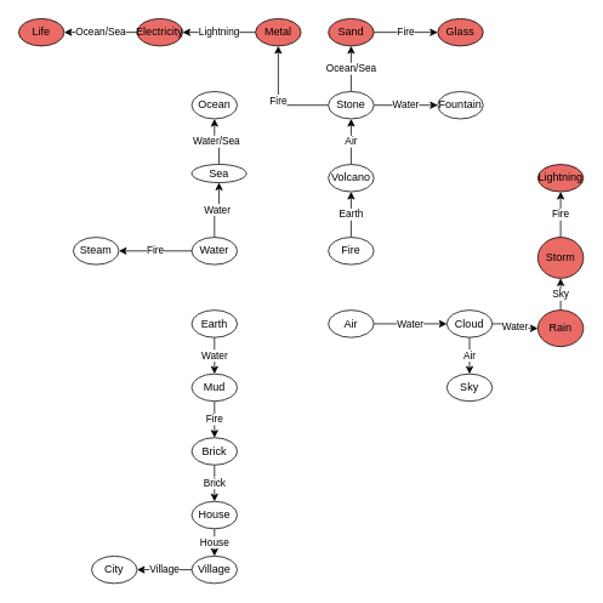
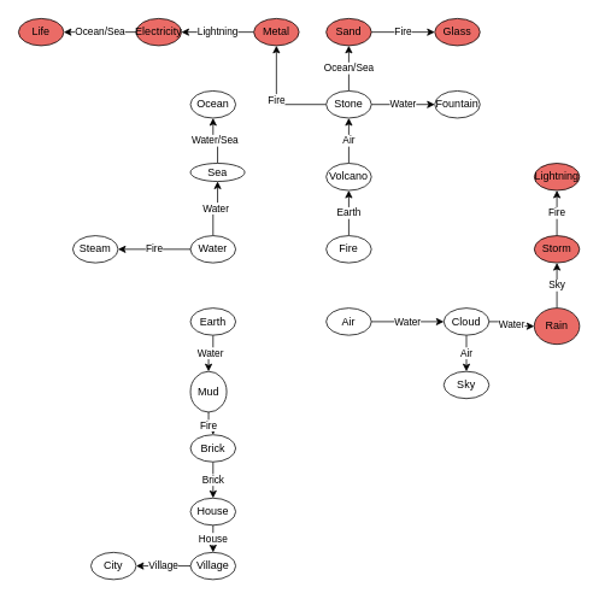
- <mxCell id="43" value="Storm" style="ellipse;whiteSpace=wrap;html=1;fillColor=#EA6B66;" vertex="1" parent="1"><mxGeometry x="590" y="260" width="50" height="45" as="geometry" /></mxCell>
+ <mxCell id="43" value="Storm" style="ellipse;whiteSpace=wrap;html=1;fillColor=#EA6B66;" vertex="1" parent="1"><mxGeometry x="590" y="260" width="50" height="30" as="geometry" /></mxCell>
- <mxCell id="29" value="Mud" style="ellipse;whiteSpace=wrap;html=1;" vertex="1" parent="1"><mxGeometry x="210" y="410" width="50" height="30" as="geometry" /></mxCell>
+ <mxCell id="29" value="Mud" style="ellipse;whiteSpace=wrap;html=1;" vertex="1" parent="1"><mxGeometry x="210" y="410" width="40" height="45" as="geometry" /></mxCell>
